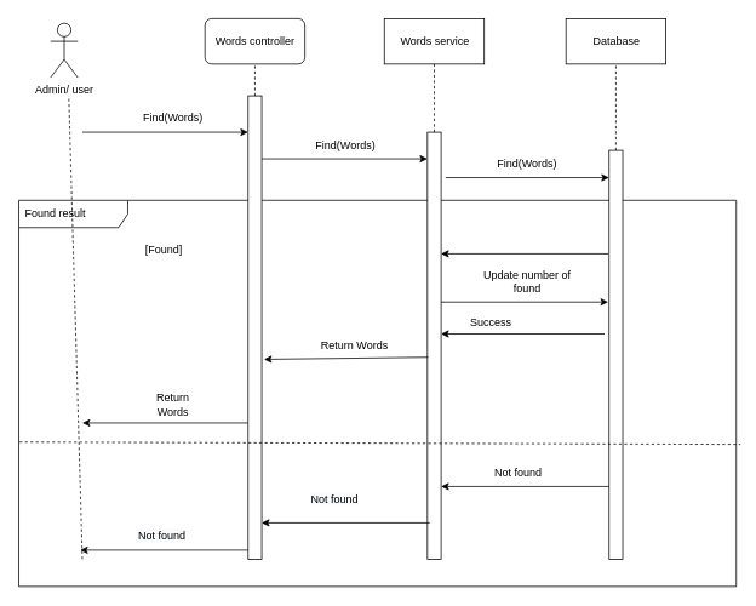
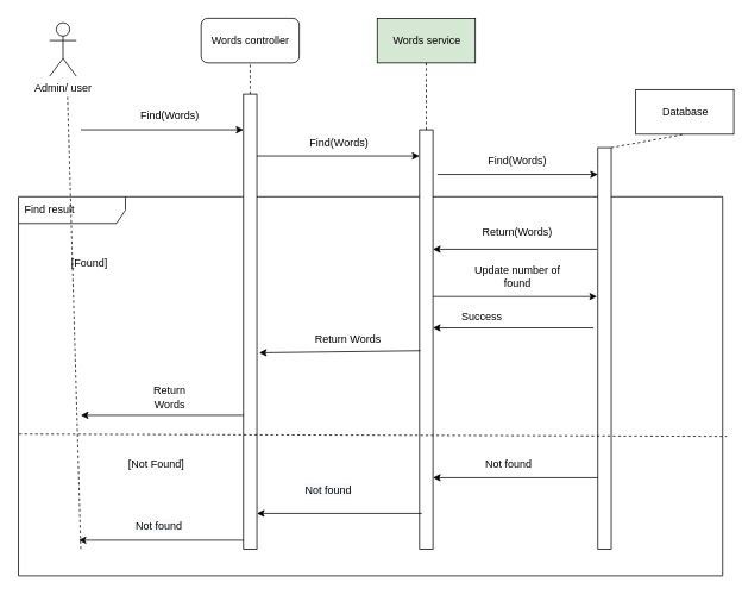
- <mxCell id="10" value="&lt;span style=&quot;&quot;&gt;Words service&lt;/span&gt;" style="html=1;" vertex="1" parent="1"><mxGeometry x="422.5" y="20" width="110" height="50" as="geometry" /></mxCell>
+ <mxCell id="10" value="&lt;span style=&quot;&quot;&gt;Words service&lt;/span&gt;" style="html=1;fillColor=#d5e8d4;" vertex="1" parent="1"><mxGeometry x="422.5" y="20" width="110" height="50" as="geometry" /></mxCell>
- <mxCell id="11" value="&lt;span style=&quot;&quot;&gt;Database&lt;/span&gt;" style="html=1;" vertex="1" parent="1"><mxGeometry x="622.5" y="20" width="110" height="50" as="geometry" /></mxCell>
+ <mxCell id="11" value="&lt;span style=&quot;&quot;&gt;Database&lt;/span&gt;" style="html=1;" vertex="1" parent="1"><mxGeometry x="712.5" y="100" width="110" height="50" as="geometry" /></mxCell>
- <mxCell id="2" value="Found result" style="shape=umlFrame;whiteSpace=wrap;html=1;width=120;height=30;boundedLbl=1;verticalAlign=middle;align=left;spacingLeft=5;" vertex="1" parent="1"><mxGeometry x="20" y="220" width="790" height="425" as="geometry" /></mxCell>
+ <mxCell id="2" value="Find result" style="shape=umlFrame;whiteSpace=wrap;html=1;width=120;height=30;boundedLbl=1;verticalAlign=middle;align=left;spacingLeft=5;" vertex="1" parent="1"><mxGeometry x="20" y="220" width="790" height="425" as="geometry" /></mxCell>
+ <mxCell id="17" value="Return(Words)" style="text;html=1;strokeColor=none;fillColor=none;align=center;verticalAlign=middle;whiteSpace=wrap;rounded=0;" vertex="1" parent="1"><mxGeometry x="550" y="245" width="60" height="30" as="geometry" /></mxCell>
- <mxCell id="32" value="[Found]" style="text;html=1;strokeColor=none;fillColor=none;align=center;verticalAlign=middle;whiteSpace=wrap;rounded=0;" vertex="1" parent="1"><mxGeometry x="150" y="260" width="60" height="30" as="geometry" /></mxCell>
+ <mxCell id="32" value="[Found]" style="text;html=1;strokeColor=none;fillColor=none;align=center;verticalAlign=middle;whiteSpace=wrap;rounded=0;" vertex="1" parent="1"><mxGeometry x="70" y="280" width="60" height="30" as="geometry" /></mxCell>
+ <mxCell id="34" value="[Not Found]" style="text;html=1;strokeColor=none;fillColor=none;align=center;verticalAlign=middle;whiteSpace=wrap;rounded=0;" vertex="1" parent="1"><mxGeometry x="130" y="505" width="90" height="30" as="geometry" /></mxCell>
